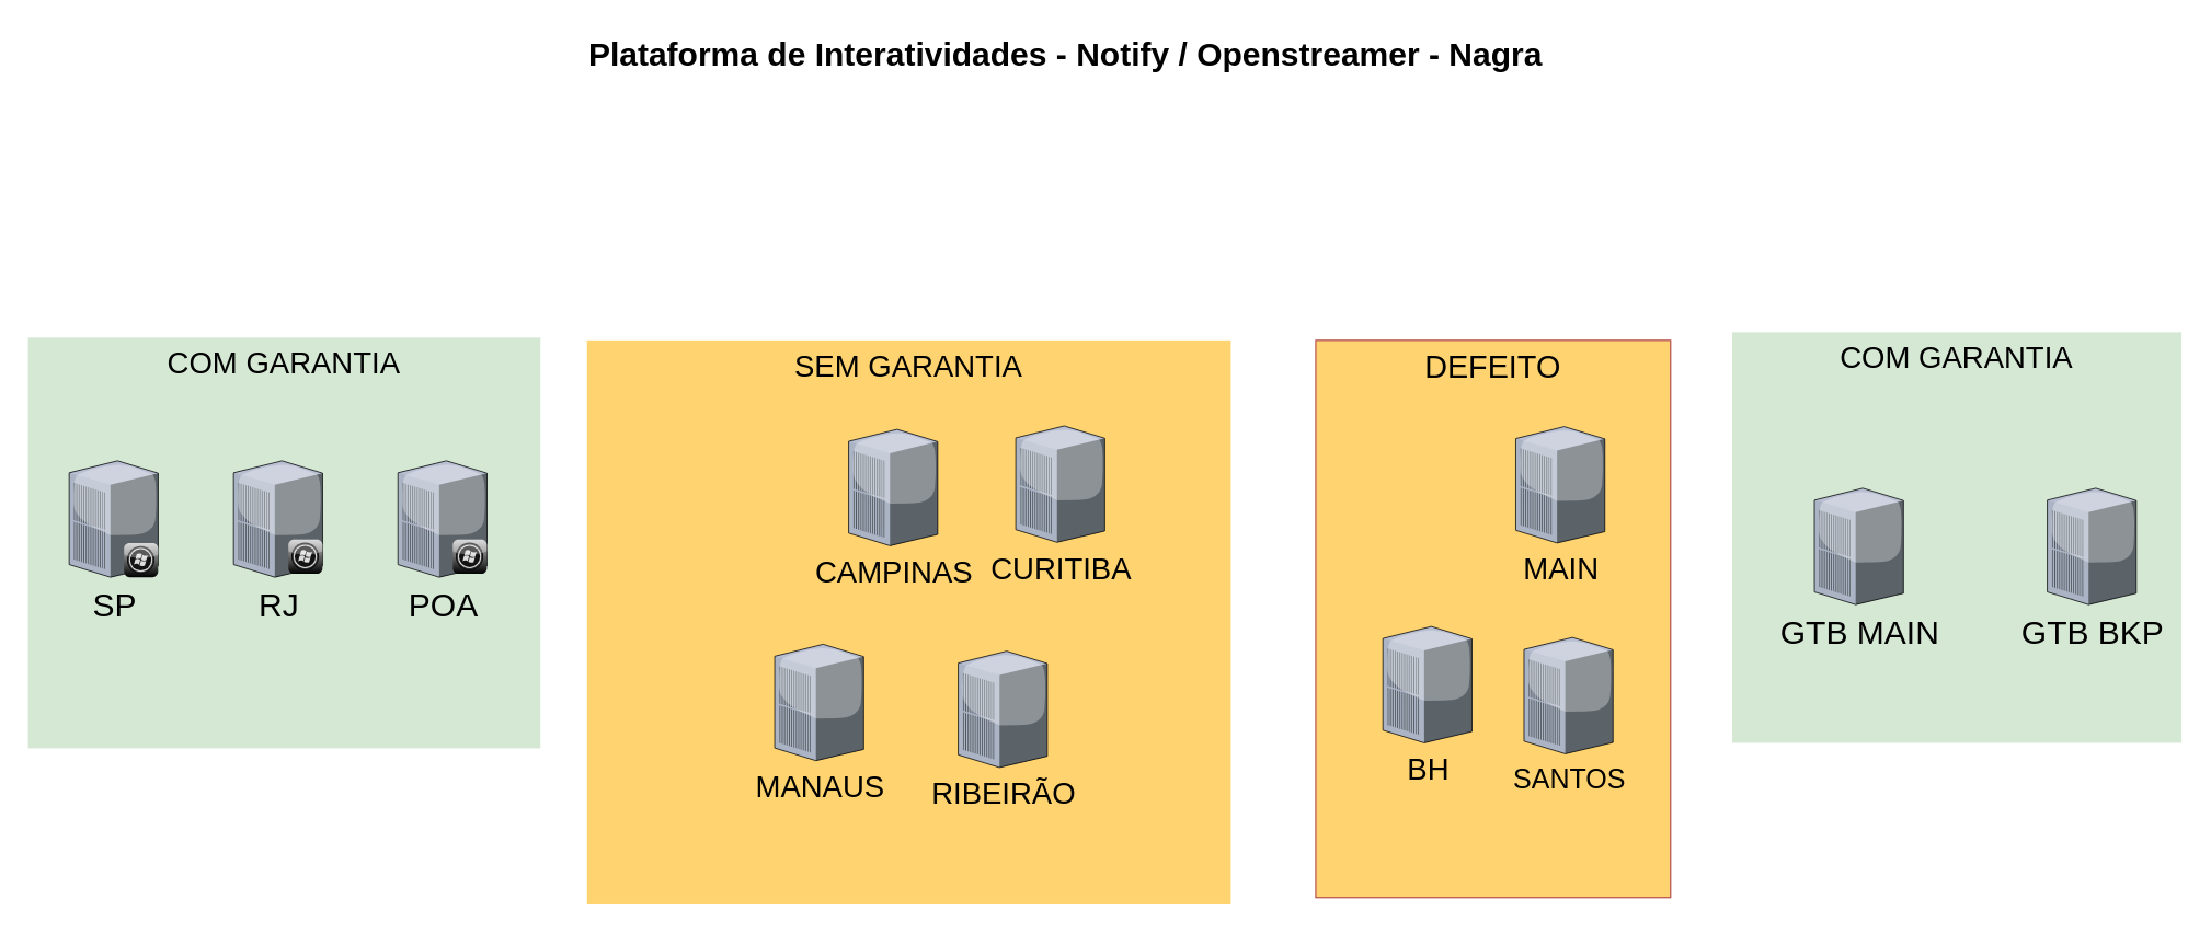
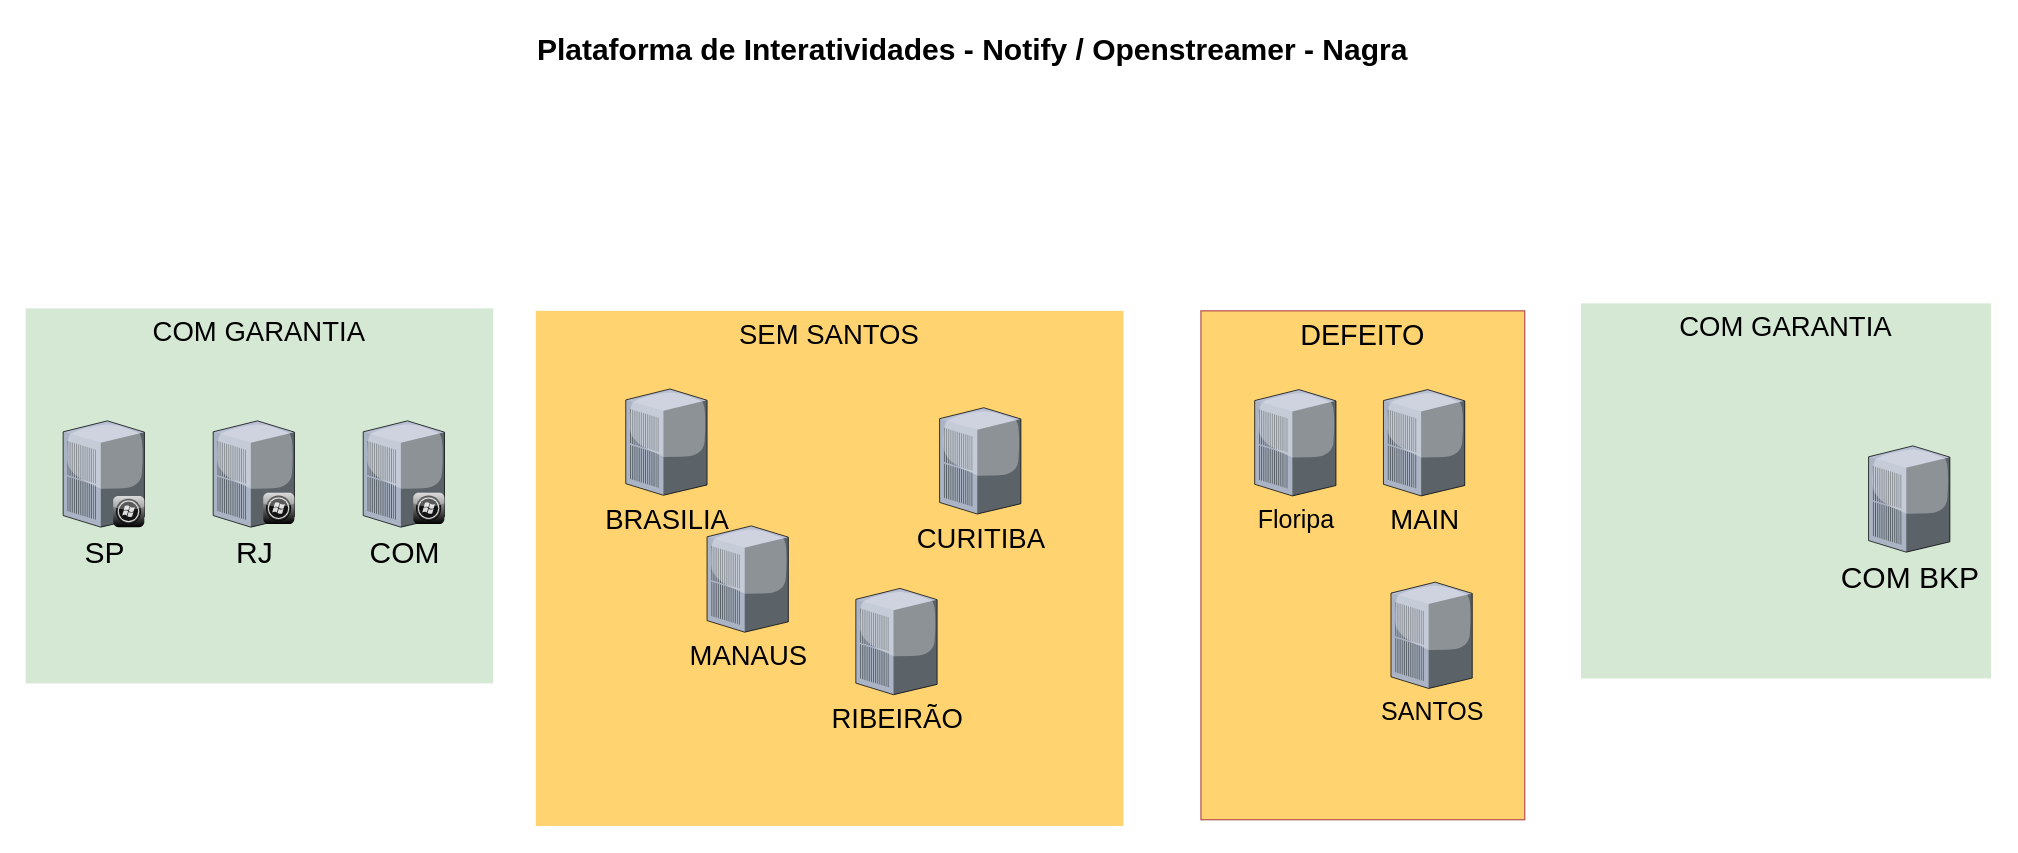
- <mxCell id="4" value="&lt;font style=&quot;font-size: 22px;&quot;&gt;SEM GARANTIA&lt;br&gt;&lt;/font&gt;" style="whiteSpace=wrap;html=1;fillColor=#FFD470;gradientColor=none;fontSize=14;strokeColor=none;verticalAlign=top;" parent="1" vertex="1"><mxGeometry x="428" y="248" width="470" height="412" as="geometry" /></mxCell>
+ <mxCell id="4" value="&lt;font style=&quot;font-size: 22px;&quot;&gt;SEM SANTOS&lt;br&gt;&lt;/font&gt;" style="whiteSpace=wrap;html=1;fillColor=#FFD470;gradientColor=none;fontSize=14;strokeColor=none;verticalAlign=top;" parent="1" vertex="1"><mxGeometry x="428" y="248" width="470" height="412" as="geometry" /></mxCell>
+ <mxCell id="15" value="&lt;font style=&quot;font-size: 22px;&quot;&gt;BRASILIA&lt;/font&gt;" style="verticalLabelPosition=bottom;sketch=0;aspect=fixed;html=1;verticalAlign=top;strokeColor=none;align=center;outlineConnect=0;shape=mxgraph.citrix.pbx_server;" vertex="1" parent="1"><mxGeometry x="500" y="310.5" width="65" height="85" as="geometry" /></mxCell>
- <mxCell id="17" value="&lt;font style=&quot;font-size: 22px;&quot;&gt;CURITIBA&lt;/font&gt;" style="verticalLabelPosition=bottom;sketch=0;aspect=fixed;html=1;verticalAlign=top;strokeColor=none;align=center;outlineConnect=0;shape=mxgraph.citrix.pbx_server;" vertex="1" parent="1"><mxGeometry x="741" y="310.5" width="65" height="85" as="geometry" /></mxCell>
+ <mxCell id="17" value="&lt;font style=&quot;font-size: 22px;&quot;&gt;CURITIBA&lt;/font&gt;" style="verticalLabelPosition=bottom;sketch=0;aspect=fixed;html=1;verticalAlign=top;strokeColor=none;align=center;outlineConnect=0;shape=mxgraph.citrix.pbx_server;" vertex="1" parent="1"><mxGeometry x="751" y="325.5" width="65" height="85" as="geometry" /></mxCell>
+ <mxCell id="20" value="&lt;font style=&quot;font-size: 20px;&quot;&gt;Floripa&lt;/font&gt;" style="verticalLabelPosition=bottom;sketch=0;aspect=fixed;html=1;verticalAlign=top;strokeColor=none;align=center;outlineConnect=0;shape=mxgraph.citrix.pbx_server;" vertex="1" parent="1"><mxGeometry x="1003" y="311" width="65" height="85" as="geometry" /></mxCell>
- <mxCell id="16" value="&lt;font style=&quot;font-size: 22px;&quot;&gt;CAMPINAS&lt;/font&gt;" style="verticalLabelPosition=bottom;sketch=0;aspect=fixed;html=1;verticalAlign=top;strokeColor=none;align=center;outlineConnect=0;shape=mxgraph.citrix.pbx_server;" vertex="1" parent="1"><mxGeometry x="619" y="313" width="65" height="85" as="geometry" /></mxCell>
- <mxCell id="13" value="&lt;font style=&quot;font-size: 24px;&quot;&gt;GTB MAIN&lt;/font&gt;" style="verticalLabelPosition=bottom;sketch=0;aspect=fixed;html=1;verticalAlign=top;strokeColor=none;align=center;outlineConnect=0;shape=mxgraph.citrix.pbx_server;" vertex="1" parent="1"><mxGeometry x="1324" y="356" width="65" height="85" as="geometry" /></mxCell>
- <mxCell id="10" value="&lt;font style=&quot;font-size: 24px;&quot;&gt;POA&lt;/font&gt;" style="verticalLabelPosition=bottom;sketch=0;aspect=fixed;html=1;verticalAlign=top;strokeColor=none;align=center;outlineConnect=0;shape=mxgraph.citrix.pbx_server;" vertex="1" parent="1"><mxGeometry x="290" y="336" width="65" height="85" as="geometry" /></mxCell>
+ <mxCell id="10" value="&lt;font style=&quot;font-size: 24px;&quot;&gt;COM&lt;/font&gt;" style="verticalLabelPosition=bottom;sketch=0;aspect=fixed;html=1;verticalAlign=top;strokeColor=none;align=center;outlineConnect=0;shape=mxgraph.citrix.pbx_server;" vertex="1" parent="1"><mxGeometry x="290" y="336" width="65" height="85" as="geometry" /></mxCell>
- <mxCell id="14" value="&lt;font style=&quot;font-size: 24px;&quot;&gt;GTB BKP&lt;/font&gt;" style="verticalLabelPosition=bottom;sketch=0;aspect=fixed;html=1;verticalAlign=top;strokeColor=none;align=center;outlineConnect=0;shape=mxgraph.citrix.pbx_server;" vertex="1" parent="1"><mxGeometry x="1494" y="356" width="65" height="85" as="geometry" /></mxCell>
+ <mxCell id="14" value="&lt;font style=&quot;font-size: 24px;&quot;&gt;COM BKP&lt;/font&gt;" style="verticalLabelPosition=bottom;sketch=0;aspect=fixed;html=1;verticalAlign=top;strokeColor=none;align=center;outlineConnect=0;shape=mxgraph.citrix.pbx_server;" vertex="1" parent="1"><mxGeometry x="1494" y="356" width="65" height="85" as="geometry" /></mxCell>
- <mxCell id="22" value="&lt;font style=&quot;font-size: 22px;&quot;&gt;BH&lt;/font&gt;" style="verticalLabelPosition=bottom;sketch=0;aspect=fixed;html=1;verticalAlign=top;strokeColor=none;align=center;outlineConnect=0;shape=mxgraph.citrix.pbx_server;" vertex="1" parent="1"><mxGeometry x="1009" y="457" width="65" height="85" as="geometry" /></mxCell>
- <mxCell id="18" value="&lt;font style=&quot;font-size: 22px;&quot;&gt;MANAUS&lt;/font&gt;" style="verticalLabelPosition=bottom;sketch=0;aspect=fixed;html=1;verticalAlign=top;strokeColor=none;align=center;outlineConnect=0;shape=mxgraph.citrix.pbx_server;" vertex="1" parent="1"><mxGeometry x="565" y="470" width="65" height="85" as="geometry" /></mxCell>
+ <mxCell id="18" value="&lt;font style=&quot;font-size: 22px;&quot;&gt;MANAUS&lt;/font&gt;" style="verticalLabelPosition=bottom;sketch=0;aspect=fixed;html=1;verticalAlign=top;strokeColor=none;align=center;outlineConnect=0;shape=mxgraph.citrix.pbx_server;" vertex="1" parent="1"><mxGeometry x="565" y="420" width="65" height="85" as="geometry" /></mxCell>
- <mxCell id="19" value="&lt;font style=&quot;font-size: 22px;&quot;&gt;RIBEIRÃO&lt;/font&gt;" style="verticalLabelPosition=bottom;sketch=0;aspect=fixed;html=1;verticalAlign=top;strokeColor=none;align=center;outlineConnect=0;shape=mxgraph.citrix.pbx_server;" vertex="1" parent="1"><mxGeometry x="699" y="475" width="65" height="85" as="geometry" /></mxCell>
+ <mxCell id="19" value="&lt;font style=&quot;font-size: 22px;&quot;&gt;RIBEIRÃO&lt;/font&gt;" style="verticalLabelPosition=bottom;sketch=0;aspect=fixed;html=1;verticalAlign=top;strokeColor=none;align=center;outlineConnect=0;shape=mxgraph.citrix.pbx_server;" vertex="1" parent="1"><mxGeometry x="684" y="470" width="65" height="85" as="geometry" /></mxCell>
